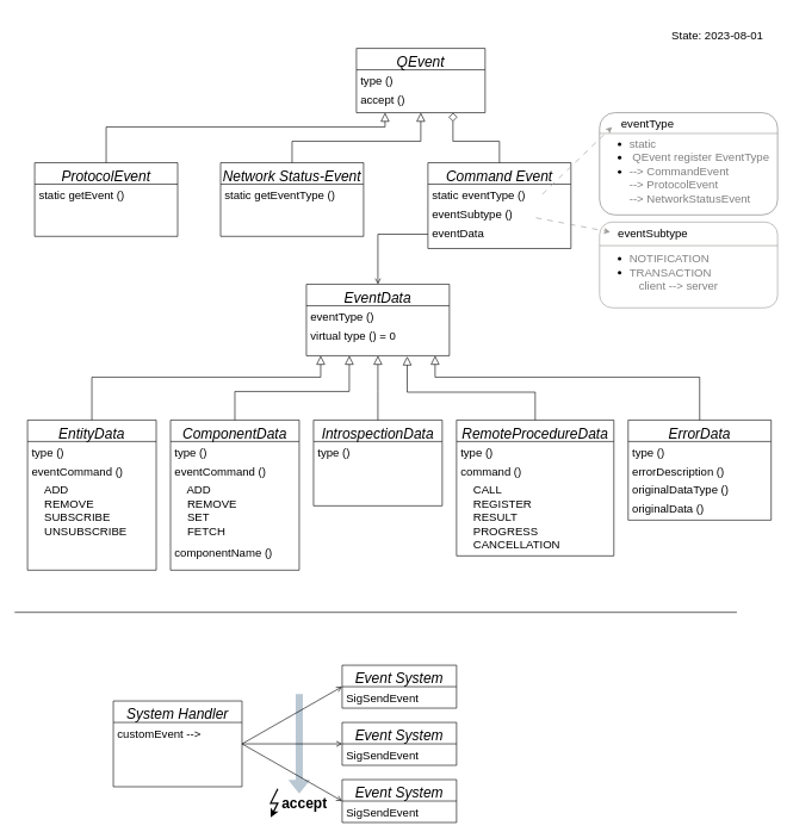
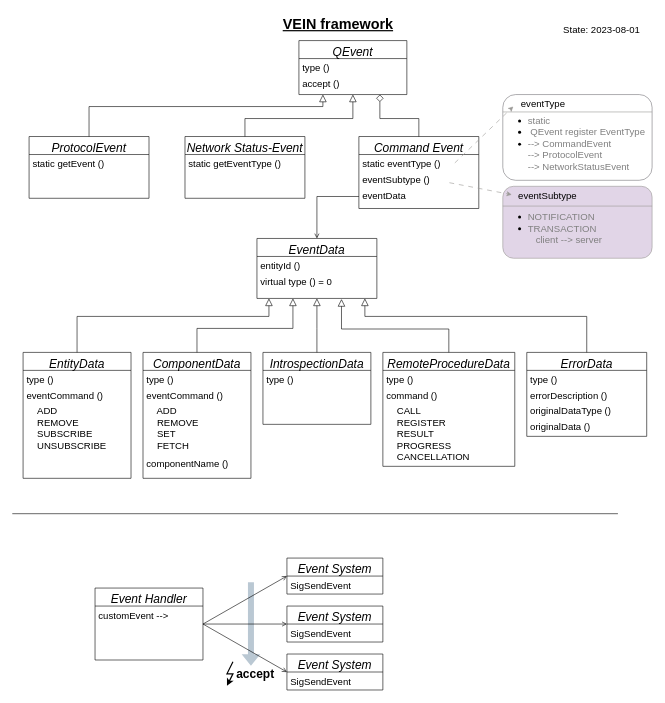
+ <mxCell id="37" value="&lt;u&gt;VEIN framework&lt;/u&gt;" style="text;strokeColor=none;fillColor=none;html=1;fontSize=24;fontStyle=1;verticalAlign=middle;align=center;" parent="1" vertex="1"><mxGeometry x="448" y="20" width="230" height="40" as="geometry" /></mxCell>
- <mxCell id="50" value="&lt;div style=&quot;font-size: 16px;&quot; align=&quot;left&quot;&gt;&lt;font color=&quot;#808080&quot;&gt;&lt;br&gt;&lt;/font&gt;&lt;ul style=&quot;font-size: 16px;&quot;&gt;&lt;li&gt;&lt;font style=&quot;font-size: 16px;&quot; color=&quot;#808080&quot;&gt;NOTIFICATION&lt;/font&gt;&lt;/li&gt;&lt;li&gt;&lt;font style=&quot;font-size: 16px;&quot; color=&quot;#808080&quot;&gt;TRANSACTION&lt;br&gt;&amp;nbsp;&amp;nbsp; client --&amp;gt; server&lt;br&gt;&lt;/font&gt;&lt;/li&gt;&lt;/ul&gt;&lt;/div&gt;" style="rounded=1;whiteSpace=wrap;html=1;align=left;strokeColor=#9a9996;" parent="1" vertex="1"><mxGeometry x="838" y="310" width="249" height="120" as="geometry" /></mxCell>
+ <mxCell id="50" value="&lt;div style=&quot;font-size: 16px;&quot; align=&quot;left&quot;&gt;&lt;font color=&quot;#808080&quot;&gt;&lt;br&gt;&lt;/font&gt;&lt;ul style=&quot;font-size: 16px;&quot;&gt;&lt;li&gt;&lt;font style=&quot;font-size: 16px;&quot; color=&quot;#808080&quot;&gt;NOTIFICATION&lt;/font&gt;&lt;/li&gt;&lt;li&gt;&lt;font style=&quot;font-size: 16px;&quot; color=&quot;#808080&quot;&gt;TRANSACTION&lt;br&gt;&amp;nbsp;&amp;nbsp; client --&amp;gt; server&lt;br&gt;&lt;/font&gt;&lt;/li&gt;&lt;/ul&gt;&lt;/div&gt;" style="rounded=1;whiteSpace=wrap;html=1;align=left;strokeColor=#9a9996;fillColor=#e1d5e7;" parent="1" vertex="1"><mxGeometry x="838" y="310" width="249" height="120" as="geometry" /></mxCell>
- <mxCell id="18" value="eventType ()" style="text;align=left;verticalAlign=top;spacingLeft=4;spacingRight=4;overflow=hidden;rotatable=0;points=[[0,0.5],[1,0.5]];portConstraint=eastwest;rounded=0;shadow=0;html=0;fontSize=16;" parent="17" vertex="1"><mxGeometry y="30" width="200" height="26" as="geometry" /></mxCell>
+ <mxCell id="18" value="entityId ()" style="text;align=left;verticalAlign=top;spacingLeft=4;spacingRight=4;overflow=hidden;rotatable=0;points=[[0,0.5],[1,0.5]];portConstraint=eastwest;rounded=0;shadow=0;html=0;fontSize=16;" parent="17" vertex="1"><mxGeometry y="30" width="200" height="26" as="geometry" /></mxCell>
- <mxCell id="58" value="System Handler" style="swimlane;fontStyle=2;align=center;verticalAlign=top;childLayout=stackLayout;horizontal=1;startSize=30;horizontalStack=0;resizeParent=1;resizeLast=0;collapsible=1;marginBottom=0;rounded=0;shadow=0;strokeWidth=1;fontSize=20;" parent="1" vertex="1"><mxGeometry x="158" y="980" width="180" height="120" as="geometry"><mxRectangle x="530" y="40" width="160" height="26" as="alternateBounds" /></mxGeometry></mxCell>
+ <mxCell id="58" value="Event Handler" style="swimlane;fontStyle=2;align=center;verticalAlign=top;childLayout=stackLayout;horizontal=1;startSize=30;horizontalStack=0;resizeParent=1;resizeLast=0;collapsible=1;marginBottom=0;rounded=0;shadow=0;strokeWidth=1;fontSize=20;" parent="1" vertex="1"><mxGeometry x="158" y="980" width="180" height="120" as="geometry"><mxRectangle x="530" y="40" width="160" height="26" as="alternateBounds" /></mxGeometry></mxCell>
